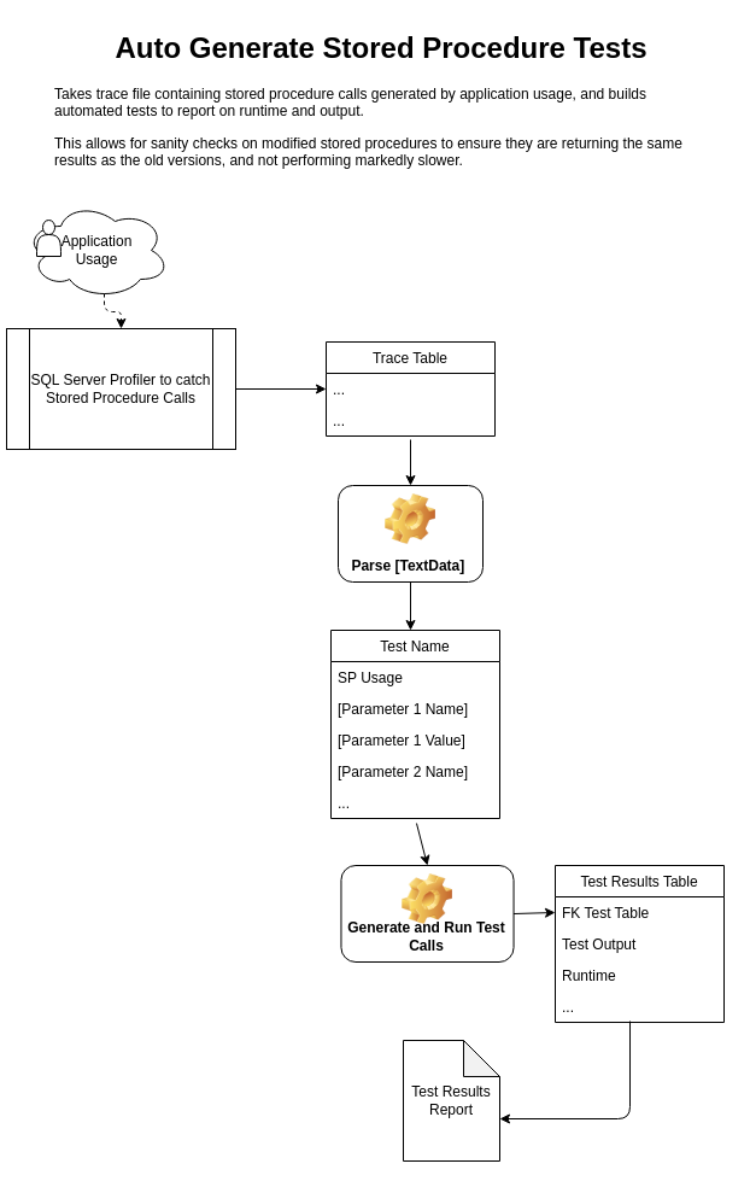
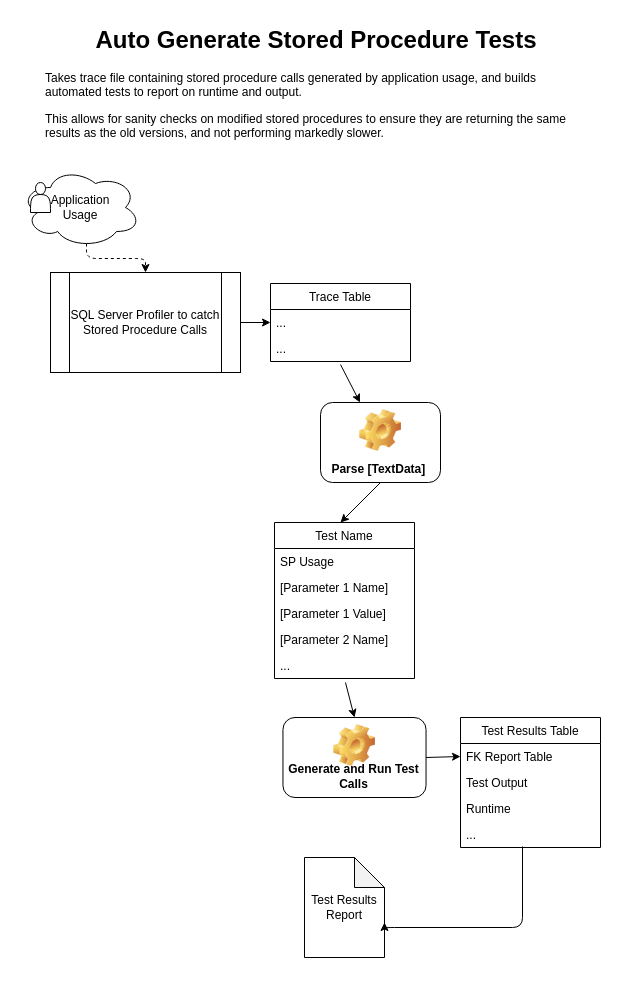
- <mxCell id="2" value="SQL Server Profiler to catch Stored Procedure Calls" style="shape=process;whiteSpace=wrap;html=1;backgroundOutline=1;" parent="1" vertex="1"><mxGeometry x="5" y="272" width="190" height="100" as="geometry" /></mxCell>
+ <mxCell id="2" value="SQL Server Profiler to catch Stored Procedure Calls" style="shape=process;whiteSpace=wrap;html=1;backgroundOutline=1;" parent="1" vertex="1"><mxGeometry x="50" y="272" width="190" height="100" as="geometry" /></mxCell>
- <mxCell id="3" value="Parse [TextData]&amp;nbsp;" style="label;whiteSpace=wrap;html=1;align=center;verticalAlign=bottom;spacingLeft=0;spacingBottom=4;imageAlign=center;imageVerticalAlign=top;image=img/clipart/Gear_128x128.png" parent="1" vertex="1"><mxGeometry x="280" y="402" width="120" height="80" as="geometry" /></mxCell>
+ <mxCell id="3" value="Parse [TextData]&amp;nbsp;" style="label;whiteSpace=wrap;html=1;align=center;verticalAlign=bottom;spacingLeft=0;spacingBottom=4;imageAlign=center;imageVerticalAlign=top;image=img/clipart/Gear_128x128.png" parent="1" vertex="1"><mxGeometry x="320" y="402" width="120" height="80" as="geometry" /></mxCell>
- <mxCell id="28" value="FK Test Table" style="text;strokeColor=none;fillColor=none;align=left;verticalAlign=top;spacingLeft=4;spacingRight=4;overflow=hidden;rotatable=0;points=[[0,0.5],[1,0.5]];portConstraint=eastwest;" parent="27" vertex="1"><mxGeometry y="26" width="140" height="26" as="geometry" /></mxCell>
+ <mxCell id="28" value="FK Report Table" style="text;strokeColor=none;fillColor=none;align=left;verticalAlign=top;spacingLeft=4;spacingRight=4;overflow=hidden;rotatable=0;points=[[0,0.5],[1,0.5]];portConstraint=eastwest;" parent="27" vertex="1"><mxGeometry y="26" width="140" height="26" as="geometry" /></mxCell>
- <mxCell id="4" value="Test Results Report" style="shape=note;whiteSpace=wrap;html=1;backgroundOutline=1;darkOpacity=0.05;" parent="1" vertex="1"><mxGeometry x="334" y="862" width="80" height="100" as="geometry" /></mxCell>
+ <mxCell id="4" value="Test Results Report" style="shape=note;whiteSpace=wrap;html=1;backgroundOutline=1;darkOpacity=0.05;" parent="1" vertex="1"><mxGeometry x="304" y="857" width="80" height="100" as="geometry" /></mxCell>
